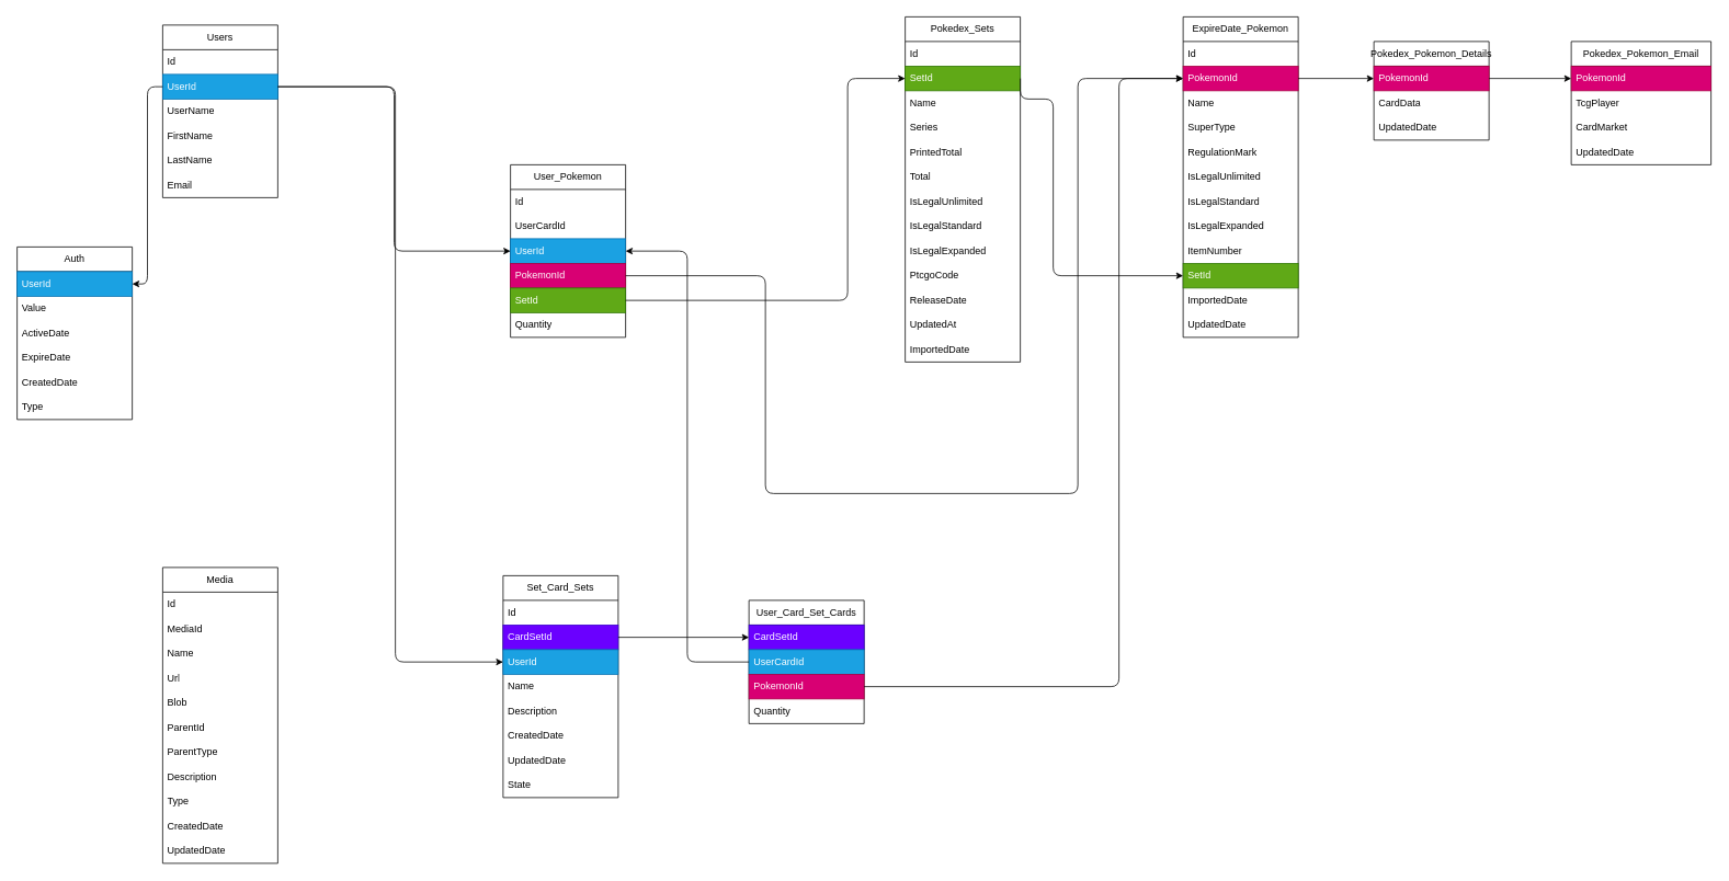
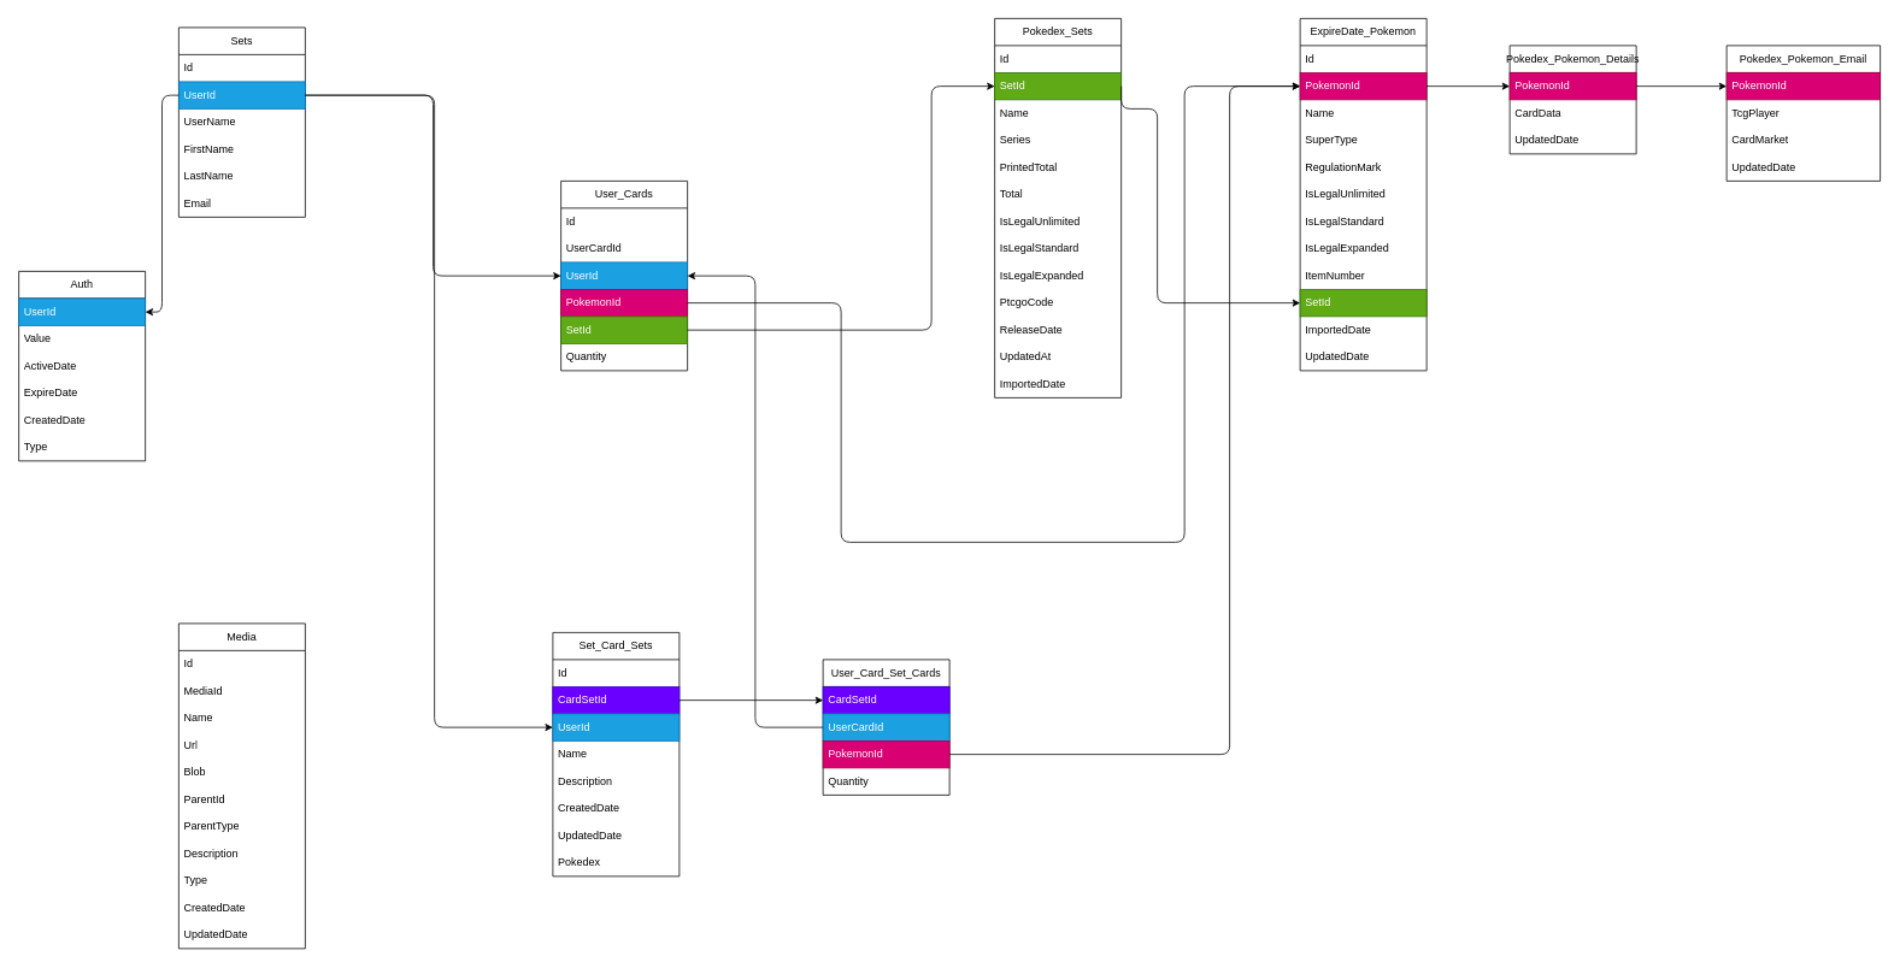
- <mxCell id="2" value="Users" style="swimlane;fontStyle=0;childLayout=stackLayout;horizontal=1;startSize=30;horizontalStack=0;resizeParent=1;resizeParentMax=0;resizeLast=0;collapsible=1;marginBottom=0;whiteSpace=wrap;html=1;" parent="1" vertex="1"><mxGeometry x="197" y="30" width="140" height="210" as="geometry" /></mxCell>
+ <mxCell id="2" value="Sets" style="swimlane;fontStyle=0;childLayout=stackLayout;horizontal=1;startSize=30;horizontalStack=0;resizeParent=1;resizeParentMax=0;resizeLast=0;collapsible=1;marginBottom=0;whiteSpace=wrap;html=1;" parent="1" vertex="1"><mxGeometry x="197" y="30" width="140" height="210" as="geometry" /></mxCell>
- <mxCell id="60" value="User_Pokemon" style="swimlane;fontStyle=0;childLayout=stackLayout;horizontal=1;startSize=30;horizontalStack=0;resizeParent=1;resizeParentMax=0;resizeLast=0;collapsible=1;marginBottom=0;whiteSpace=wrap;html=1;fillColor=none;" parent="1" vertex="1"><mxGeometry x="620" y="200" width="140" height="210" as="geometry" /></mxCell>
+ <mxCell id="60" value="User_Cards" style="swimlane;fontStyle=0;childLayout=stackLayout;horizontal=1;startSize=30;horizontalStack=0;resizeParent=1;resizeParentMax=0;resizeLast=0;collapsible=1;marginBottom=0;whiteSpace=wrap;html=1;fillColor=none;" parent="1" vertex="1"><mxGeometry x="620" y="200" width="140" height="210" as="geometry" /></mxCell>
- <mxCell id="78" value="State" style="text;strokeColor=none;fillColor=none;align=left;verticalAlign=middle;spacingLeft=4;spacingRight=4;overflow=hidden;points=[[0,0.5],[1,0.5]];portConstraint=eastwest;rotatable=0;whiteSpace=wrap;html=1;" parent="70" vertex="1"><mxGeometry y="240" width="140" height="30" as="geometry" /></mxCell>
+ <mxCell id="78" value="Pokedex" style="text;strokeColor=none;fillColor=none;align=left;verticalAlign=middle;spacingLeft=4;spacingRight=4;overflow=hidden;points=[[0,0.5],[1,0.5]];portConstraint=eastwest;rotatable=0;whiteSpace=wrap;html=1;" parent="70" vertex="1"><mxGeometry y="240" width="140" height="30" as="geometry" /></mxCell>
